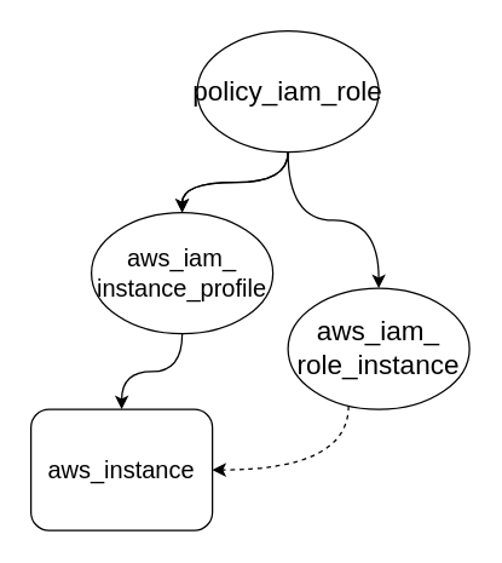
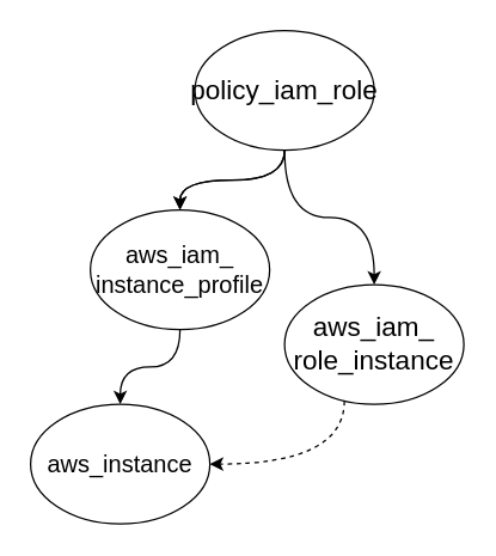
- <mxCell id="10" value="&lt;span style=&quot;font-size: 16px&quot;&gt;aws_instance&lt;/span&gt;" style="whiteSpace=wrap;html=1;rounded=1;" vertex="1" parent="1"><mxGeometry x="20" y="270" width="120" height="80" as="geometry" /></mxCell>
+ <mxCell id="10" value="&lt;span style=&quot;font-size: 16px&quot;&gt;aws_instance&lt;/span&gt;" style="ellipse;whiteSpace=wrap;html=1;" vertex="1" parent="1"><mxGeometry x="20" y="270" width="120" height="80" as="geometry" /></mxCell>
